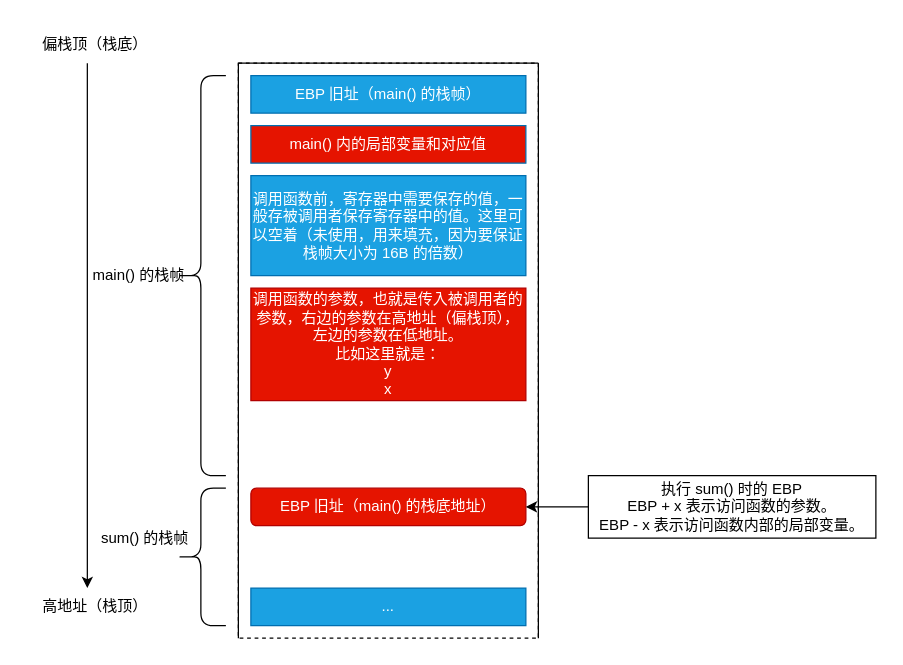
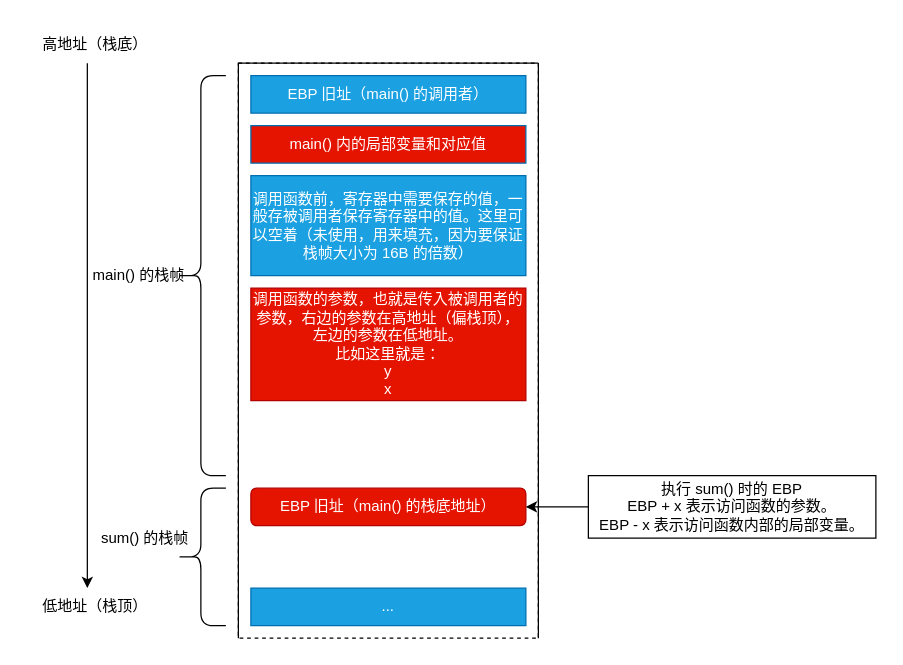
- <mxCell id="8" value="偏栈顶（栈底）" style="text;html=1;align=center;verticalAlign=middle;resizable=0;points=[];autosize=1;strokeColor=none;fillColor=none;" parent="1" vertex="1"><mxGeometry x="20" y="20" width="110" height="30" as="geometry" /></mxCell>
+ <mxCell id="8" value="高地址（栈底）" style="text;html=1;align=center;verticalAlign=middle;resizable=0;points=[];autosize=1;strokeColor=none;fillColor=none;" parent="1" vertex="1"><mxGeometry x="20" y="20" width="110" height="30" as="geometry" /></mxCell>
- <mxCell id="3" value="EBP 旧址（main() 的栈帧）" style="rounded=0;whiteSpace=wrap;html=1;fillColor=#1ba1e2;fontColor=#ffffff;strokeColor=#006EAF;" parent="1" vertex="1"><mxGeometry x="200" y="60" width="220" height="30" as="geometry" /></mxCell>
+ <mxCell id="3" value="EBP 旧址（main() 的调用者）" style="rounded=0;whiteSpace=wrap;html=1;fillColor=#1ba1e2;fontColor=#ffffff;strokeColor=#006EAF;" parent="1" vertex="1"><mxGeometry x="200" y="60" width="220" height="30" as="geometry" /></mxCell>
- <mxCell id="9" value="高地址（栈顶）" style="text;html=1;align=center;verticalAlign=middle;resizable=0;points=[];autosize=1;strokeColor=none;fillColor=none;" parent="1" vertex="1"><mxGeometry x="20" y="470" width="110" height="30" as="geometry" /></mxCell>
+ <mxCell id="9" value="低地址（栈顶）" style="text;html=1;align=center;verticalAlign=middle;resizable=0;points=[];autosize=1;strokeColor=none;fillColor=none;" parent="1" vertex="1"><mxGeometry x="20" y="470" width="110" height="30" as="geometry" /></mxCell>
